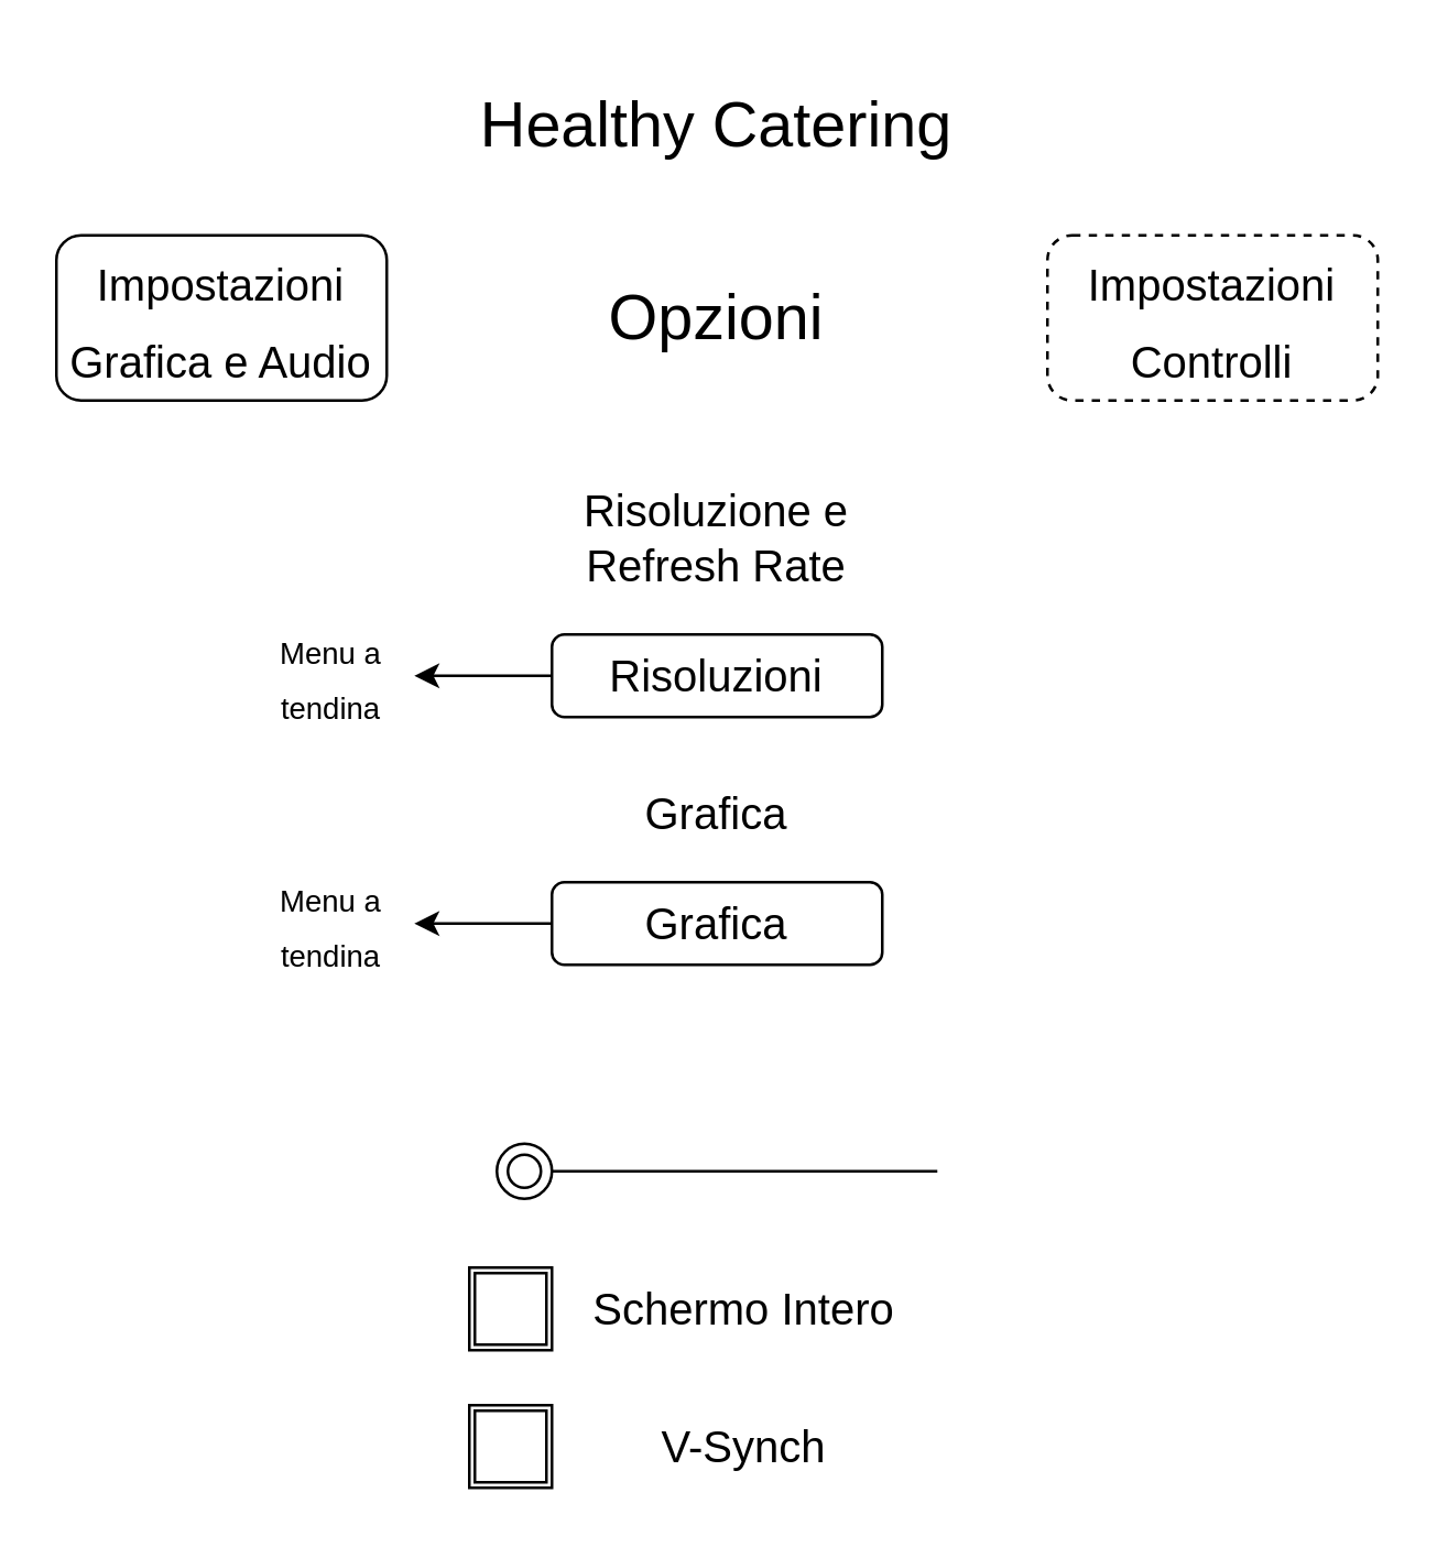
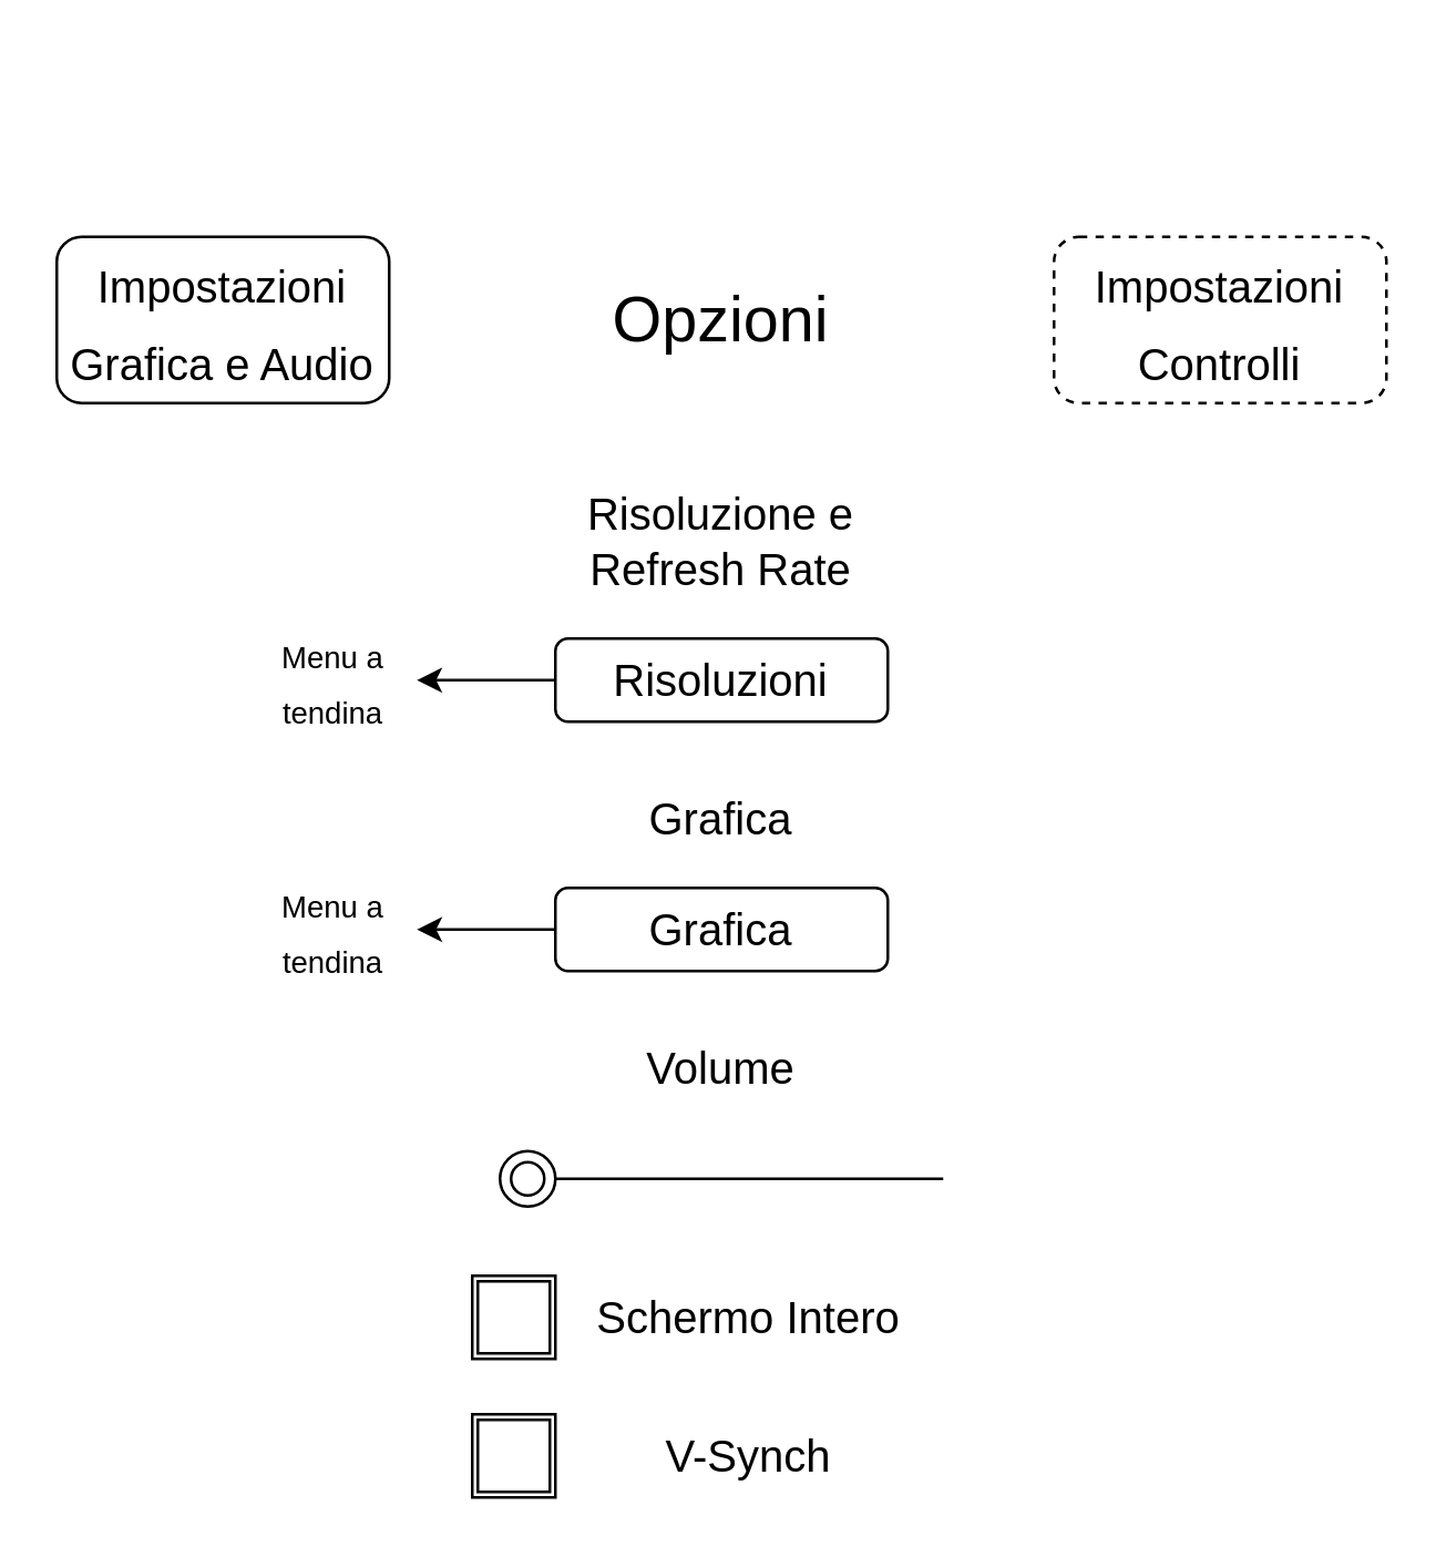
- <mxCell id="2" value="&lt;font style=&quot;font-size: 23px&quot;&gt;Healthy Catering&lt;/font&gt;" style="text;html=1;strokeColor=none;fillColor=none;align=center;verticalAlign=middle;whiteSpace=wrap;rounded=0;" vertex="1" parent="1"><mxGeometry x="110" y="20" width="300" height="50" as="geometry" /></mxCell>
+ <mxCell id="10" value="Volume" style="text;html=1;strokeColor=none;fillColor=none;align=center;verticalAlign=middle;whiteSpace=wrap;rounded=0;fontSize=16;" vertex="1" parent="1"><mxGeometry x="200" y="370" width="120" height="30" as="geometry" /></mxCell>
